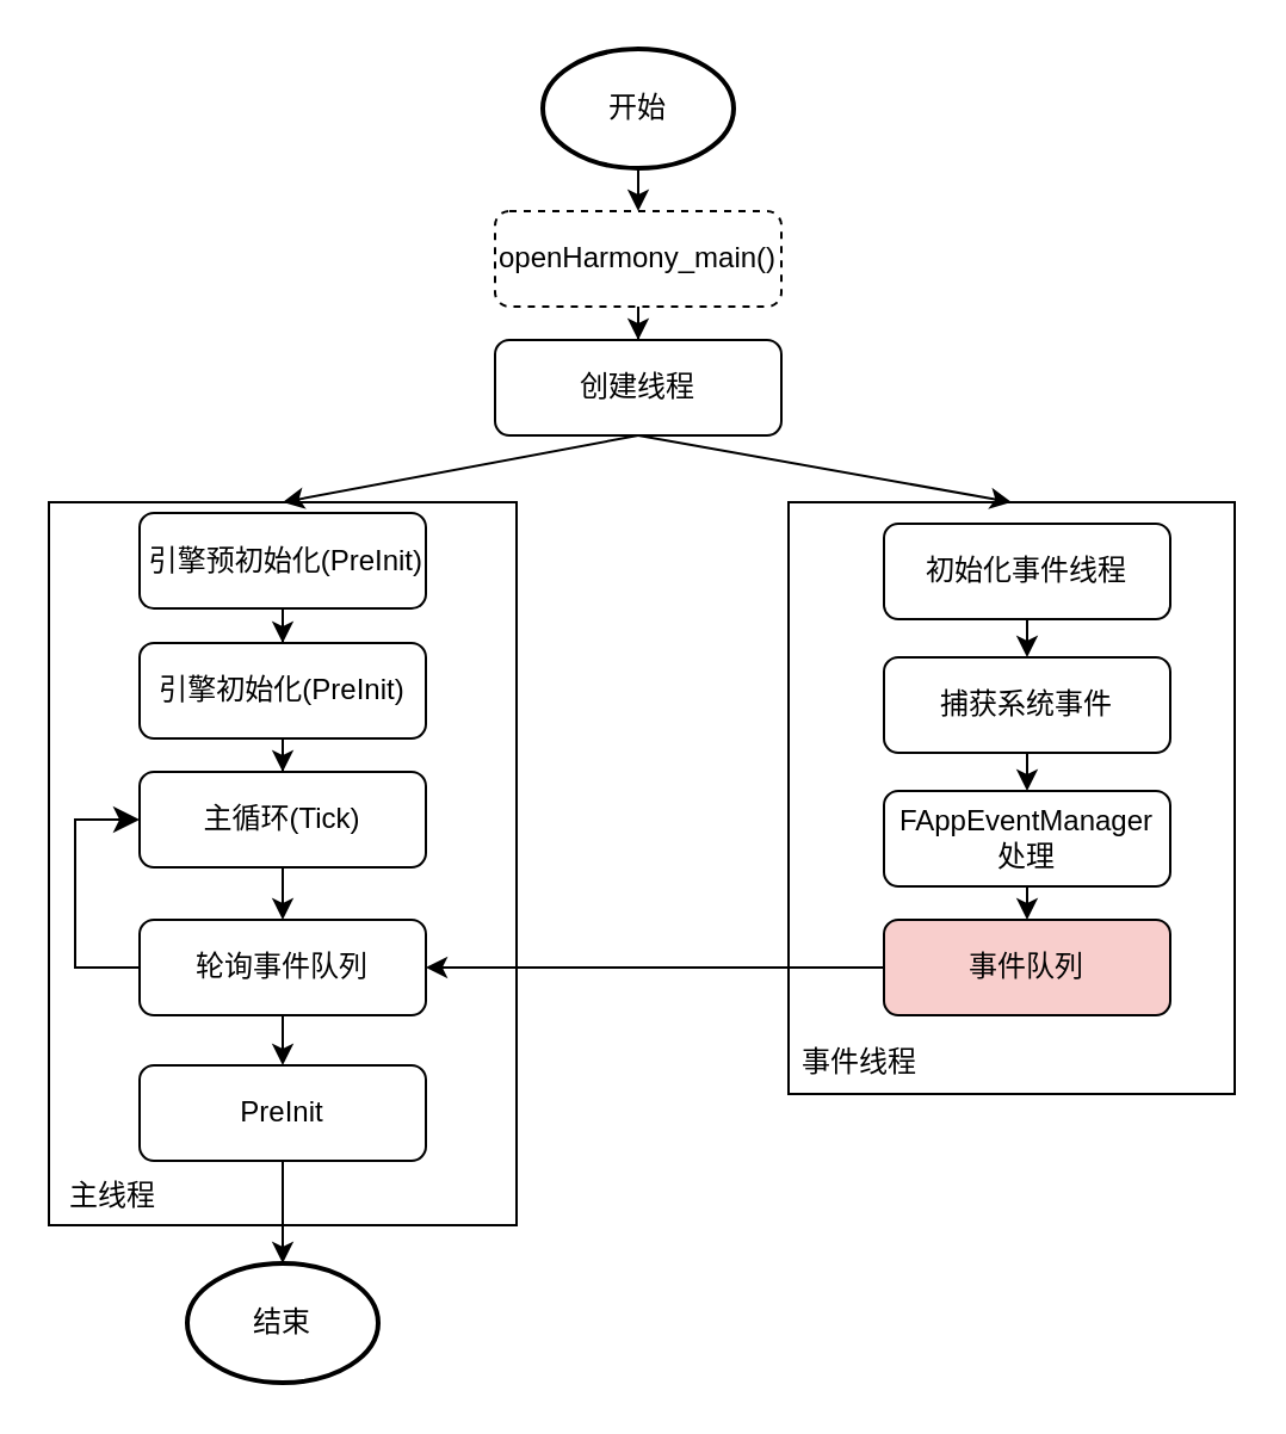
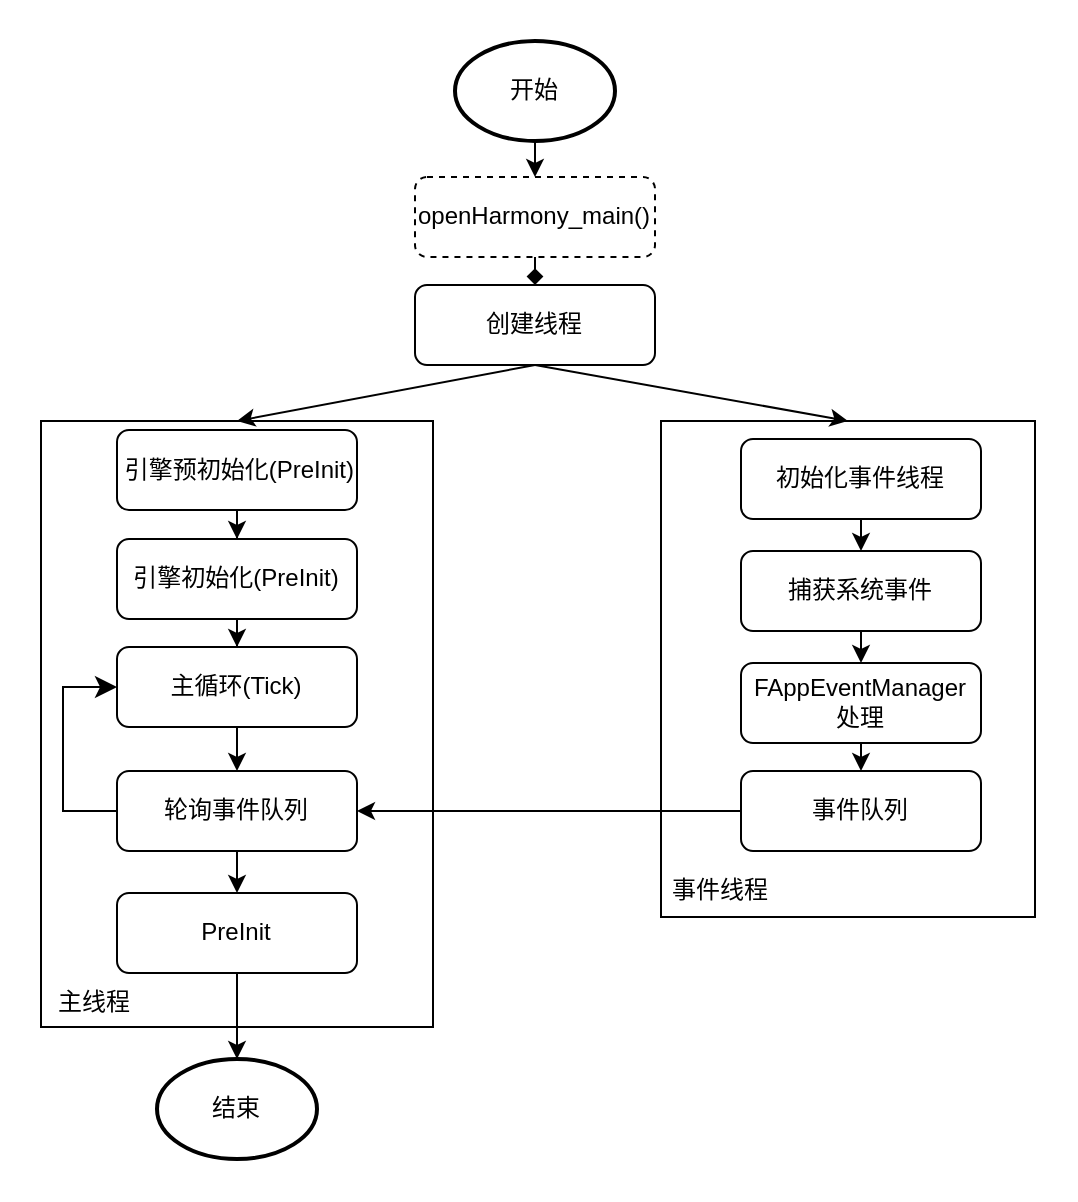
- <mxCell id="4" value="" style="edgeStyle=orthogonalEdgeStyle;rounded=0;orthogonalLoop=1;jettySize=auto;html=1;" edge="1" parent="1" source="5" target="16"><mxGeometry relative="1" as="geometry" /></mxCell>
+ <mxCell id="4" value="" style="edgeStyle=orthogonalEdgeStyle;rounded=0;orthogonalLoop=1;jettySize=auto;html=1;endArrow=diamond;" edge="1" parent="1" source="5" target="16"><mxGeometry relative="1" as="geometry" /></mxCell>
- <mxCell id="25" value="事件队列" style="rounded=1;whiteSpace=wrap;html=1;fillColor=#f8cecc;" vertex="1" parent="1"><mxGeometry x="370" y="385" width="120" height="40" as="geometry" /></mxCell>
+ <mxCell id="25" value="事件队列" style="rounded=1;whiteSpace=wrap;html=1;" vertex="1" parent="1"><mxGeometry x="370" y="385" width="120" height="40" as="geometry" /></mxCell>
